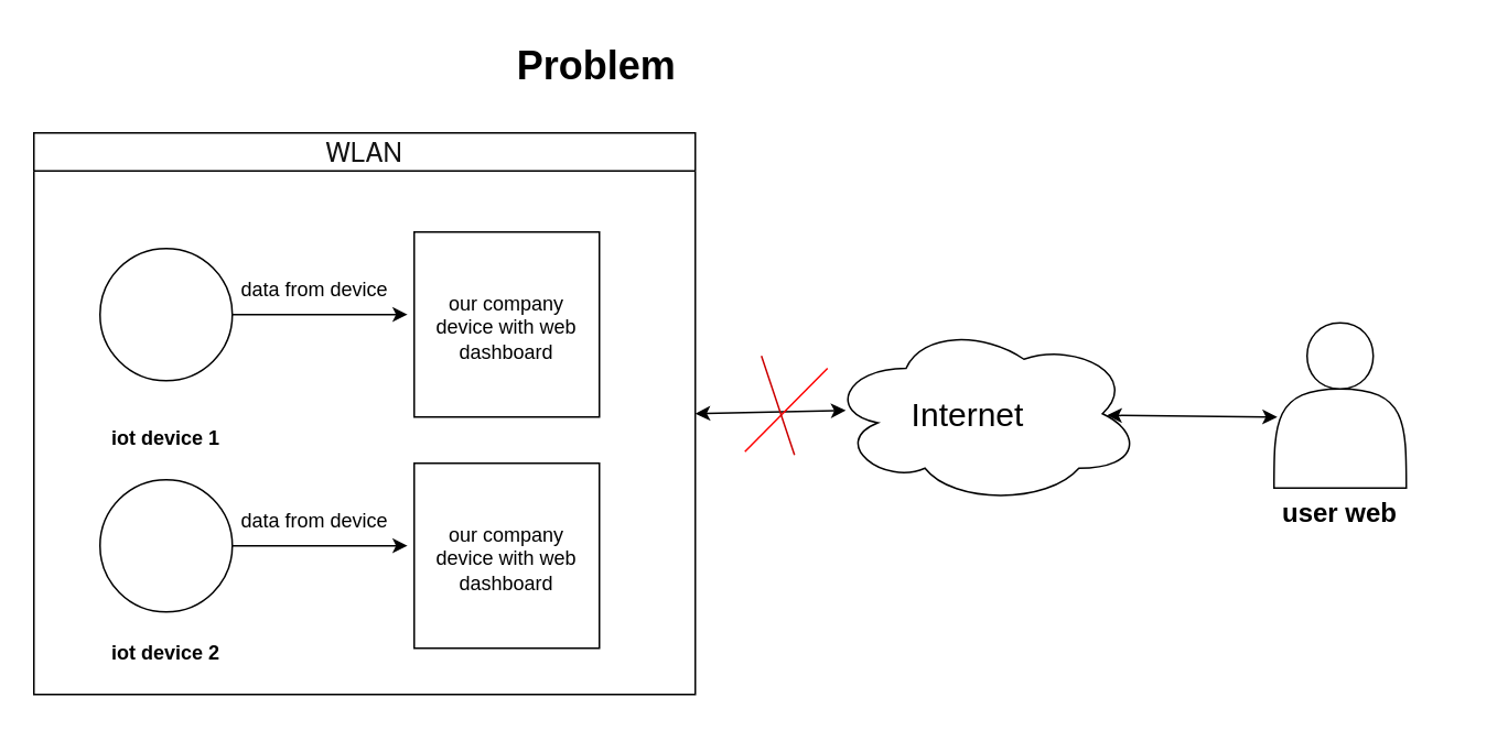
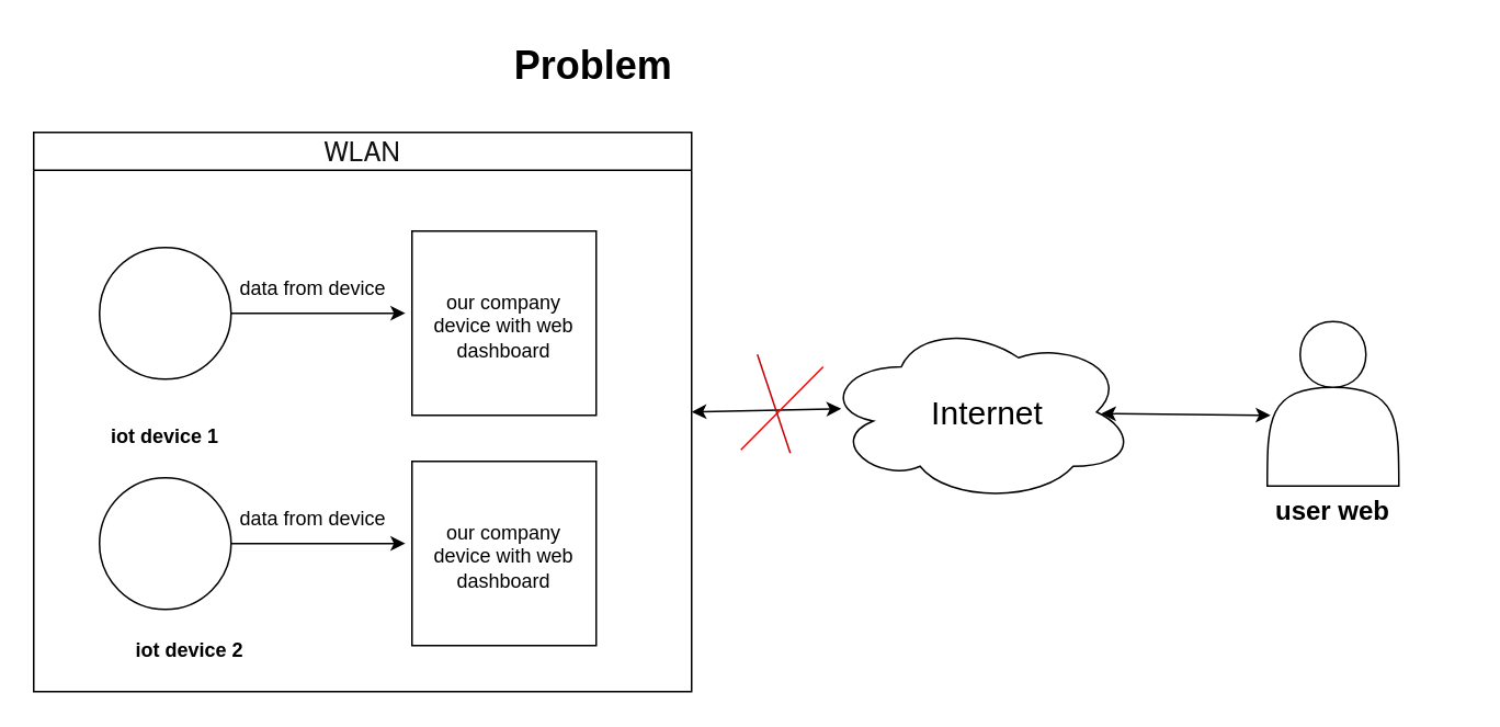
- <mxCell id="16" value="&lt;font style=&quot;font-size: 20px;&quot;&gt;Internet&lt;/font&gt;" style="text;html=1;align=center;verticalAlign=middle;whiteSpace=wrap;rounded=0;" vertex="1" parent="1"><mxGeometry x="535" y="222.5" width="100" height="55" as="geometry" /></mxCell>
+ <mxCell id="16" value="&lt;font style=&quot;font-size: 20px;&quot;&gt;Internet&lt;/font&gt;" style="text;html=1;align=center;verticalAlign=middle;whiteSpace=wrap;rounded=0;" vertex="1" parent="1"><mxGeometry x="550" y="222.5" width="100" height="55" as="geometry" /></mxCell>
- <mxCell id="14" value="iot device 2" style="text;html=1;align=center;verticalAlign=middle;whiteSpace=wrap;rounded=0;fontStyle=1" vertex="1" parent="2"><mxGeometry x="10" y="300" width="140" height="30" as="geometry" /></mxCell>
+ <mxCell id="14" value="iot device 2" style="text;html=1;align=center;verticalAlign=middle;whiteSpace=wrap;rounded=0;fontStyle=1" vertex="1" parent="2"><mxGeometry x="25" y="300" width="140" height="30" as="geometry" /></mxCell>
